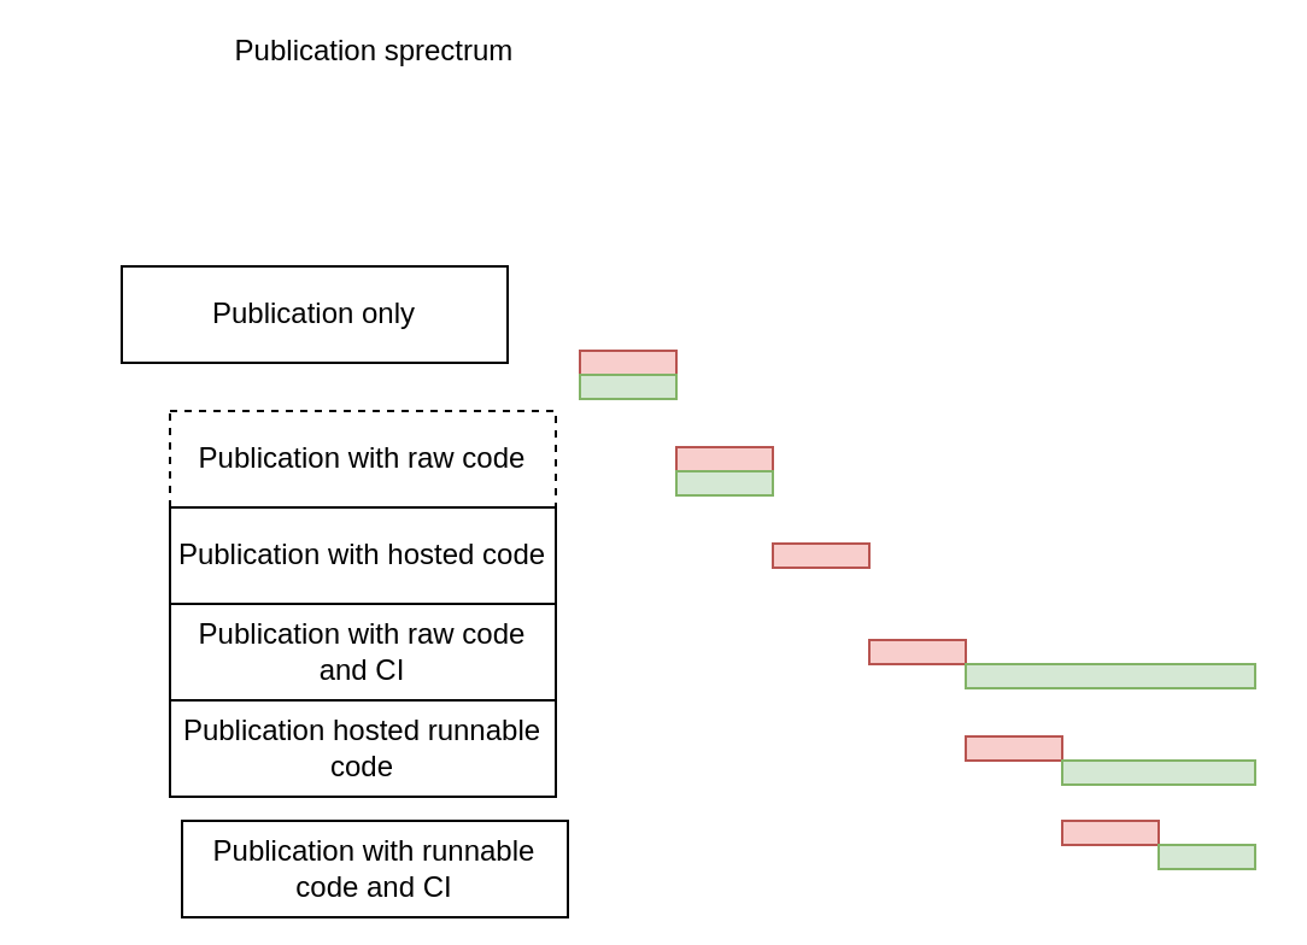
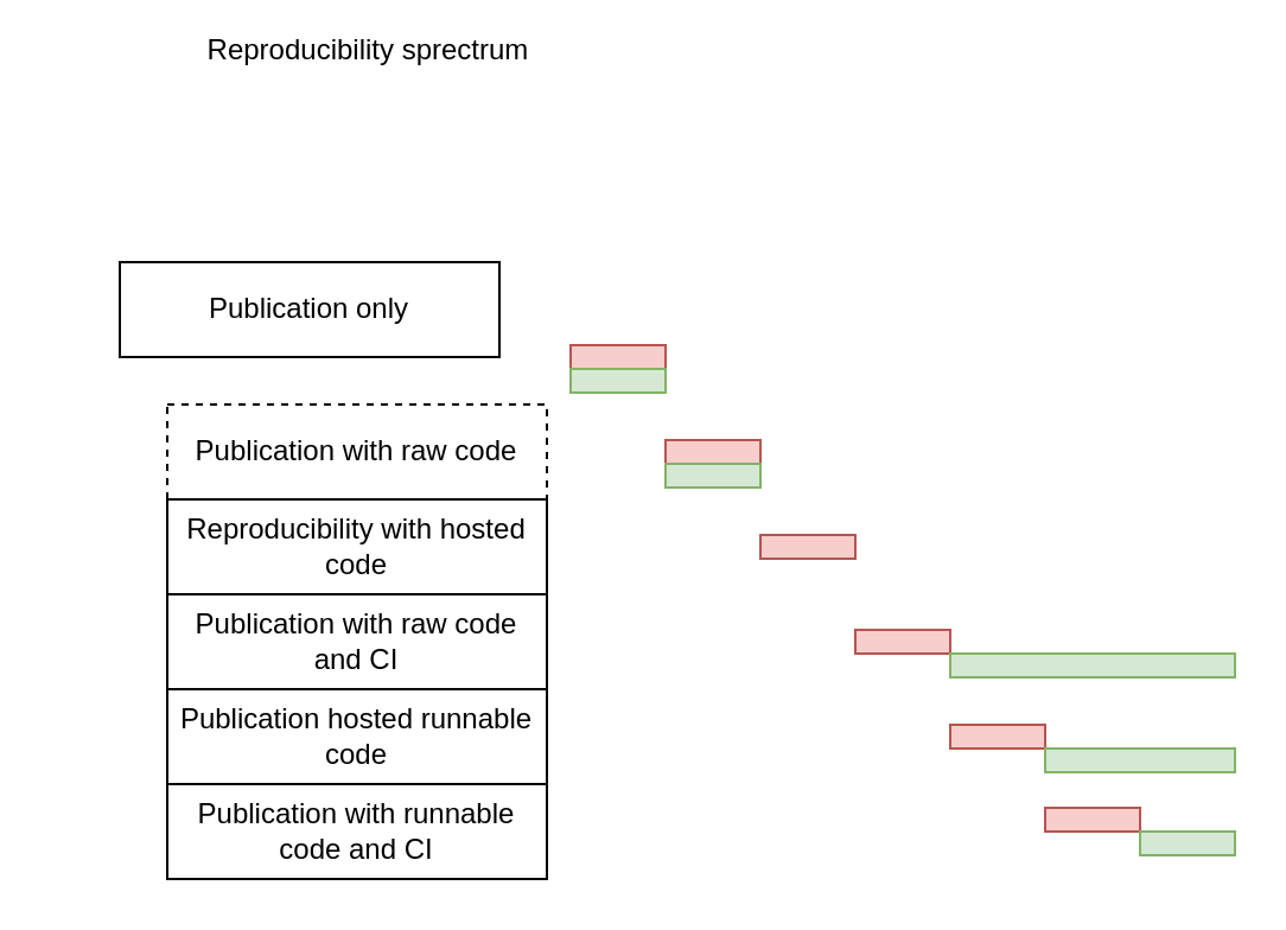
- <mxCell id="2" value="Publication sprectrum" style="text;html=1;strokeColor=none;fillColor=none;align=center;verticalAlign=middle;whiteSpace=wrap;rounded=0;" vertex="1" parent="1"><mxGeometry x="20" y="20" width="270" as="geometry" /></mxCell>
+ <mxCell id="2" value="Reproducibility sprectrum" style="text;html=1;strokeColor=none;fillColor=none;align=center;verticalAlign=middle;whiteSpace=wrap;rounded=0;" vertex="1" parent="1"><mxGeometry x="20" y="20" width="270" as="geometry" /></mxCell>
- <mxCell id="5" value="Publication with hosted code" style="rounded=0;whiteSpace=wrap;html=1;" vertex="1" parent="1"><mxGeometry x="70" y="210" width="160" height="40" as="geometry" /></mxCell>
+ <mxCell id="5" value="Reproducibility with hosted code" style="rounded=0;whiteSpace=wrap;html=1;" vertex="1" parent="1"><mxGeometry x="70" y="210" width="160" height="40" as="geometry" /></mxCell>
- <mxCell id="12" value="Publication with runnable code and CI" style="rounded=0;whiteSpace=wrap;html=1;" vertex="1" parent="1"><mxGeometry x="75" y="340" width="160" height="40" as="geometry" /></mxCell>
+ <mxCell id="12" value="Publication with runnable code and CI" style="rounded=0;whiteSpace=wrap;html=1;" vertex="1" parent="1"><mxGeometry x="70" y="330" width="160" height="40" as="geometry" /></mxCell>
